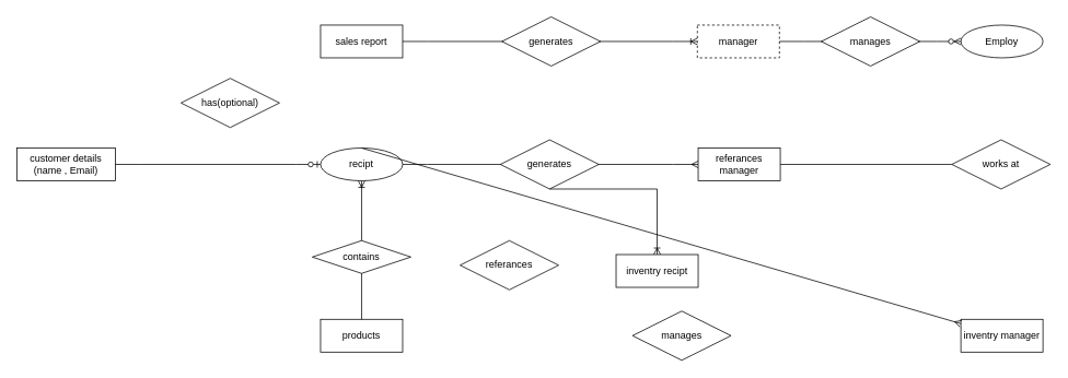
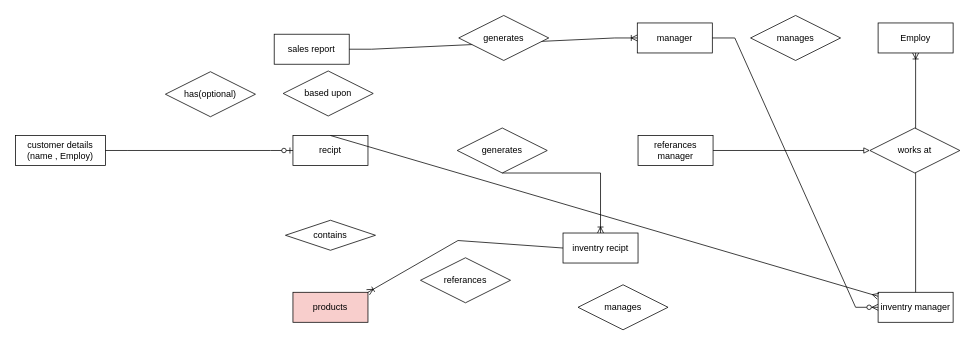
- <mxCell id="2" value="sales report" style="whiteSpace=wrap;html=1;align=center;" parent="1" vertex="1"><mxGeometry x="390" y="30" width="100" height="40" as="geometry" /></mxCell>
+ <mxCell id="2" value="sales report" style="whiteSpace=wrap;html=1;align=center;" parent="1" vertex="1"><mxGeometry x="365" y="45" width="100" height="40" as="geometry" /></mxCell>
- <mxCell id="3" value="manager" style="whiteSpace=wrap;html=1;align=center;dashed=1;" parent="1" vertex="1"><mxGeometry x="849" y="30" width="100" height="40" as="geometry" /></mxCell>
+ <mxCell id="3" value="manager" style="whiteSpace=wrap;html=1;align=center;" parent="1" vertex="1"><mxGeometry x="849" y="30" width="100" height="40" as="geometry" /></mxCell>
- <mxCell id="10" value="" style="edgeStyle=entityRelationEdgeStyle;fontSize=12;html=1;endArrow=ERzeroToMany;endFill=1;rounded=0;exitX=1;exitY=0.5;exitDx=0;exitDy=0;entryX=0;entryY=0.5;entryDx=0;entryDy=0;" parent="1" source="3" target="6" edge="1"><mxGeometry width="100" height="100" relative="1" as="geometry"><mxPoint x="960" y="130" as="sourcePoint" /><mxPoint x="1060" y="30" as="targetPoint" /></mxGeometry></mxCell>
+ <mxCell id="10" value="" style="edgeStyle=entityRelationEdgeStyle;fontSize=12;html=1;endArrow=ERzeroToMany;endFill=1;rounded=0;exitX=1;exitY=0.5;exitDx=0;exitDy=0;" parent="1" source="3" target="9" edge="1"><mxGeometry width="100" height="100" relative="1" as="geometry"><mxPoint x="960" y="130" as="sourcePoint" /><mxPoint x="1060" y="30" as="targetPoint" /></mxGeometry></mxCell>
- <mxCell id="6" value="Employ" style="ellipse;whiteSpace=wrap;html=1;align=center;" parent="1" vertex="1"><mxGeometry x="1170" y="30" width="100" height="40" as="geometry" /></mxCell>
+ <mxCell id="6" value="Employ" style="whiteSpace=wrap;html=1;align=center;" parent="1" vertex="1"><mxGeometry x="1170" y="30" width="100" height="40" as="geometry" /></mxCell>
+ <mxCell id="18" value="based upon" style="shape=rhombus;perimeter=rhombusPerimeter;whiteSpace=wrap;html=1;align=center;" parent="1" vertex="1"><mxGeometry x="377" y="94" width="120" height="60" as="geometry" /></mxCell>
- <mxCell id="23" value="customer details (name , Email)" style="whiteSpace=wrap;html=1;align=center;" parent="1" vertex="1"><mxGeometry x="20" y="180" width="120" height="40" as="geometry" /></mxCell>
+ <mxCell id="23" value="customer details (name , Employ)" style="whiteSpace=wrap;html=1;align=center;" parent="1" vertex="1"><mxGeometry x="20" y="180" width="120" height="40" as="geometry" /></mxCell>
- <mxCell id="14" value="recipt" style="ellipse;whiteSpace=wrap;html=1;align=center;" parent="1" vertex="1"><mxGeometry x="390" y="180" width="100" height="40" as="geometry" /></mxCell>
+ <mxCell id="14" value="recipt" style="whiteSpace=wrap;html=1;align=center;" parent="1" vertex="1"><mxGeometry x="390" y="180" width="100" height="40" as="geometry" /></mxCell>
- <mxCell id="15" value="" style="edgeStyle=entityRelationEdgeStyle;fontSize=12;html=1;endArrow=ERmany;rounded=0;exitX=1;exitY=0.5;exitDx=0;exitDy=0;entryX=0;entryY=0.5;entryDx=0;entryDy=0;" parent="1" source="14" target="8" edge="1"><mxGeometry width="100" height="100" relative="1" as="geometry"><mxPoint x="690" y="220" as="sourcePoint" /><mxPoint x="790" y="120" as="targetPoint" /></mxGeometry></mxCell>
- <mxCell id="7" style="edgeStyle=orthogonalEdgeStyle;rounded=0;orthogonalLoop=1;jettySize=auto;html=1;entryX=0;entryY=0.5;entryDx=0;entryDy=0;endArrow=none;endFill=0;" parent="1" source="8" target="13" edge="1"><mxGeometry relative="1" as="geometry" /></mxCell>
+ <mxCell id="7" style="edgeStyle=orthogonalEdgeStyle;rounded=0;orthogonalLoop=1;jettySize=auto;html=1;entryX=0;entryY=0.5;entryDx=0;entryDy=0;endArrow=block;endFill=0;" parent="1" source="8" target="13" edge="1"><mxGeometry relative="1" as="geometry" /></mxCell>
- <mxCell id="20" value="" style="fontSize=12;html=1;endArrow=ERoneToMany;rounded=0;exitX=0.5;exitY=0;exitDx=0;exitDy=0;entryX=0.5;entryY=1;entryDx=0;entryDy=0;" parent="1" source="19" target="14" edge="1"><mxGeometry width="100" height="100" relative="1" as="geometry"><mxPoint x="480" y="340" as="sourcePoint" /><mxPoint x="580" y="240" as="targetPoint" /></mxGeometry></mxCell>
+ <mxCell id="12" value="" style="fontSize=12;html=1;endArrow=ERoneToMany;rounded=0;exitX=0.5;exitY=0;exitDx=0;exitDy=0;entryX=0.5;entryY=1;entryDx=0;entryDy=0;" parent="1" source="9" target="6" edge="1"><mxGeometry width="100" height="100" relative="1" as="geometry"><mxPoint x="980" y="270" as="sourcePoint" /><mxPoint x="1080" y="170" as="targetPoint" /></mxGeometry></mxCell>
+ <mxCell id="28" value="" style="fontSize=12;html=1;endArrow=ERoneToMany;rounded=0;entryX=1;entryY=0;entryDx=0;entryDy=0;exitX=0;exitY=0.5;exitDx=0;exitDy=0;" parent="1" source="26" target="19" edge="1"><mxGeometry width="100" height="100" relative="1" as="geometry"><mxPoint x="670" y="410" as="sourcePoint" /><mxPoint x="630" y="230" as="targetPoint" /><Array as="points"><mxPoint x="610" y="320" /></Array></mxGeometry></mxCell>
- <mxCell id="29" value="referances" style="shape=rhombus;perimeter=rhombusPerimeter;whiteSpace=wrap;html=1;align=center;" parent="1" vertex="1"><mxGeometry x="560" y="293" width="120" height="60" as="geometry" /></mxCell>
+ <mxCell id="29" value="referances" style="shape=rhombus;perimeter=rhombusPerimeter;whiteSpace=wrap;html=1;align=center;" parent="1" vertex="1"><mxGeometry x="560" y="343" width="120" height="60" as="geometry" /></mxCell>
- <mxCell id="19" value="products" style="whiteSpace=wrap;html=1;align=center;" parent="1" vertex="1"><mxGeometry x="390" y="389" width="100" height="40" as="geometry" /></mxCell>
+ <mxCell id="19" value="products" style="whiteSpace=wrap;html=1;align=center;fillColor=#f8cecc;" parent="1" vertex="1"><mxGeometry x="390" y="389" width="100" height="40" as="geometry" /></mxCell>
